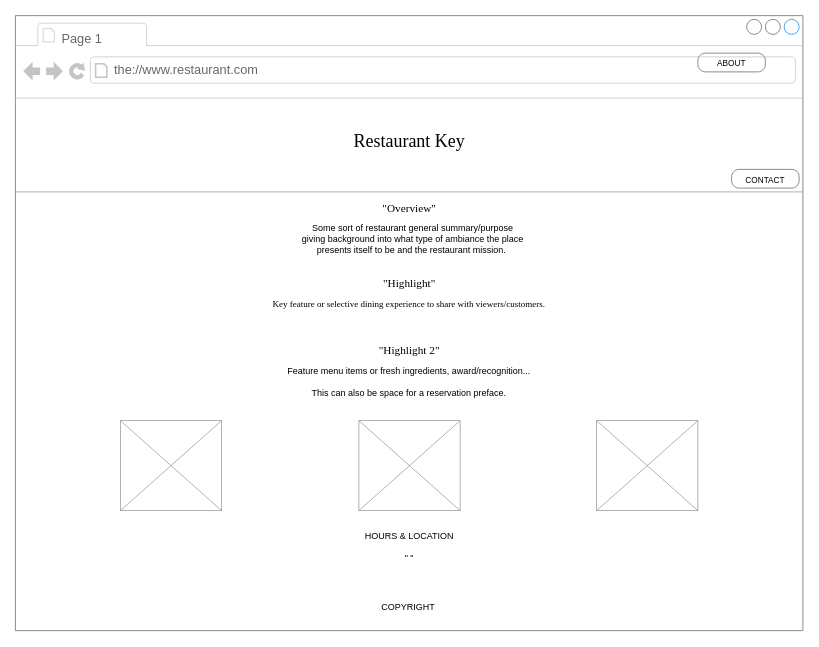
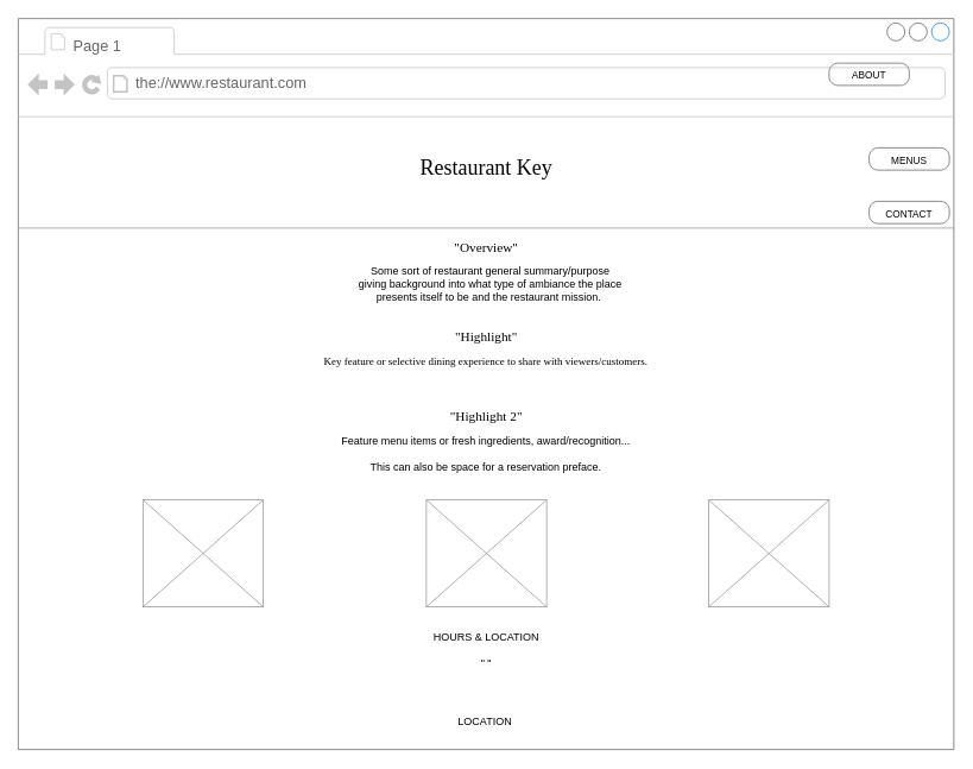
+ <mxCell id="15" value="&lt;font style=&quot;font-size: 11px;&quot;&gt;MENUS&lt;/font&gt;" style="strokeWidth=1;shadow=0;dashed=0;align=center;html=1;shape=mxgraph.mockup.buttons.button;strokeColor=#666666;mainText=;buttonStyle=round;fontSize=17;fontStyle=0;fillColor=none;whiteSpace=wrap;rounded=0;labelBackgroundColor=none;" parent="2" vertex="1"><mxGeometry x="955" y="145" width="90" height="25" as="geometry" /></mxCell>
- <mxCell id="20" value="COPYRIGHT" style="text;spacingTop=-5;whiteSpace=wrap;html=1;align=center;fontSize=12;fontFamily=Helvetica;fillColor=none;strokeColor=none;rounded=0;shadow=1;labelBackgroundColor=none;" parent="2" vertex="1"><mxGeometry x="428" y="780" width="192" height="30" as="geometry" /></mxCell>
+ <mxCell id="20" value="LOCATION" style="text;spacingTop=-5;whiteSpace=wrap;html=1;align=center;fontSize=12;fontFamily=Helvetica;fillColor=none;strokeColor=none;rounded=0;shadow=1;labelBackgroundColor=none;" parent="2" vertex="1"><mxGeometry x="428" y="780" width="192" height="30" as="geometry" /></mxCell>
